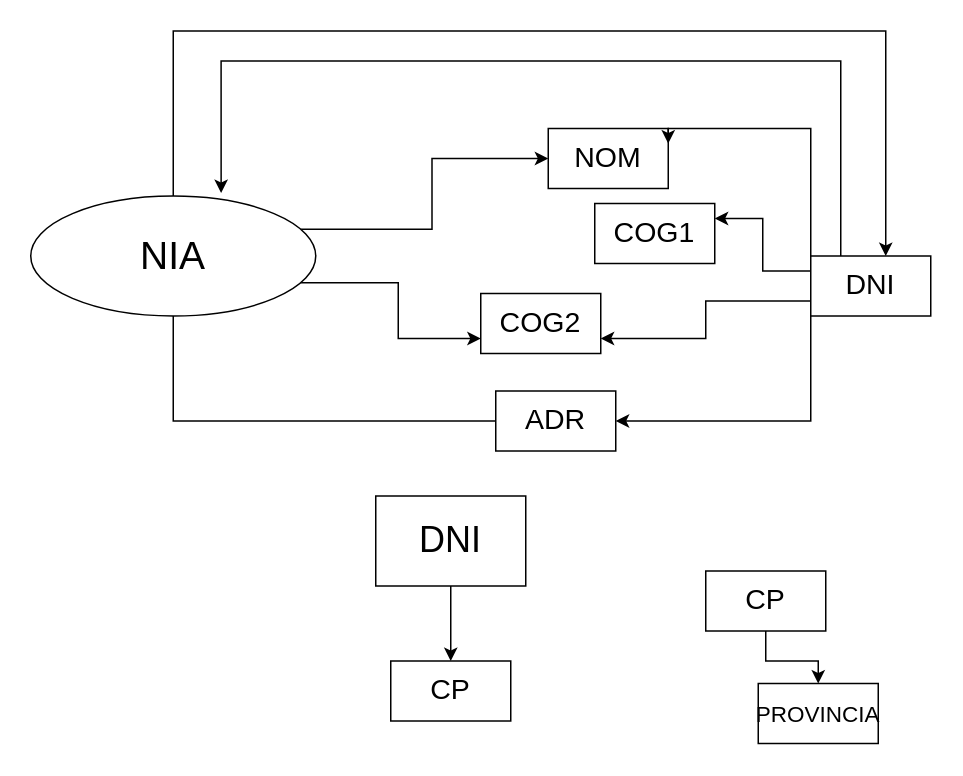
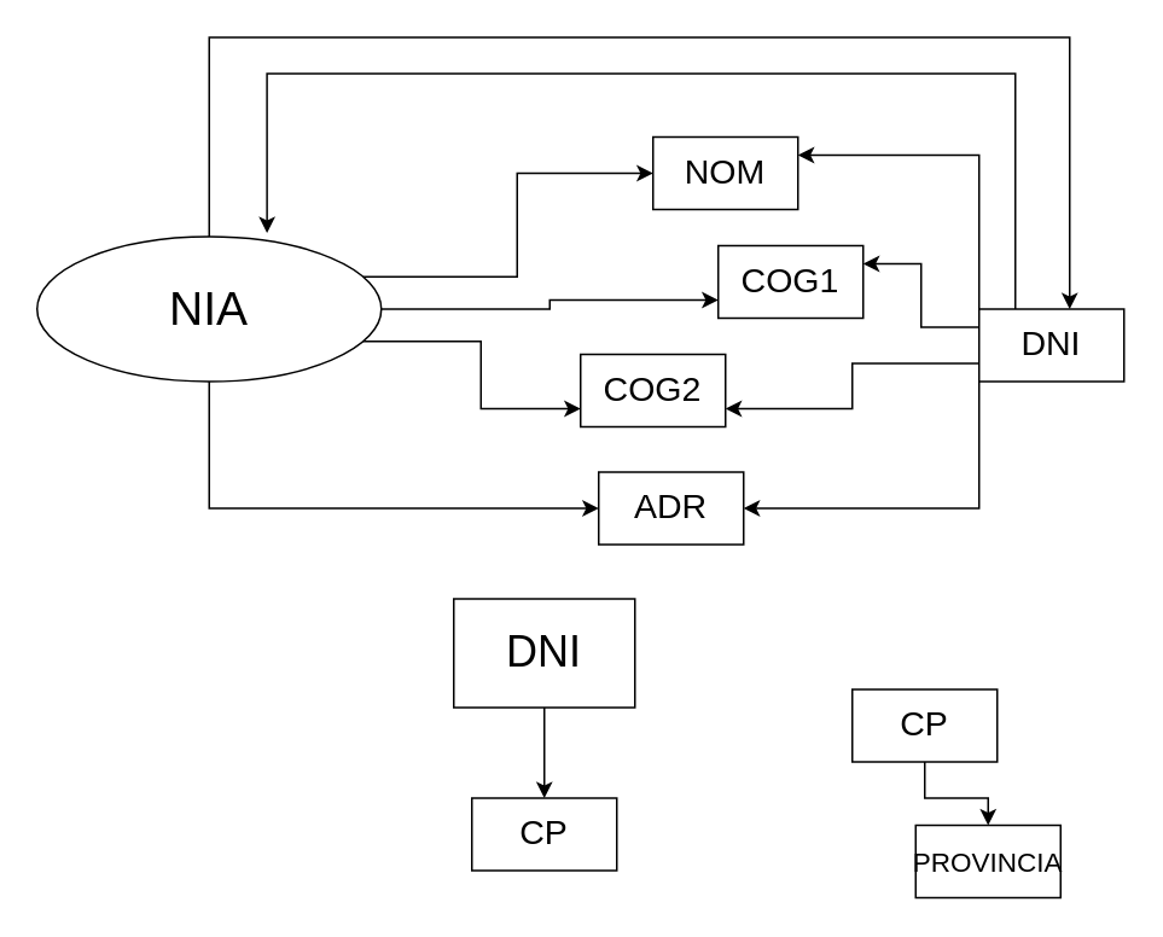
- <mxCell id="7" value="&lt;font style=&quot;font-size: 19px;&quot;&gt;NOM&lt;br&gt;&lt;/font&gt;" style="rounded=0;whiteSpace=wrap;html=1;" parent="1" vertex="1"><mxGeometry x="365" y="85" width="80" height="40" as="geometry" /></mxCell>
+ <mxCell id="7" value="&lt;font style=&quot;font-size: 19px;&quot;&gt;NOM&lt;br&gt;&lt;/font&gt;" style="rounded=0;whiteSpace=wrap;html=1;" parent="1" vertex="1"><mxGeometry x="360" y="75" width="80" height="40" as="geometry" /></mxCell>
+ <mxCell id="3" style="edgeStyle=orthogonalEdgeStyle;rounded=0;orthogonalLoop=1;jettySize=auto;html=1;exitX=1;exitY=0.5;exitDx=0;exitDy=0;entryX=0;entryY=0.75;entryDx=0;entryDy=0;" parent="1" source="6" target="8" edge="1"><mxGeometry relative="1" as="geometry" /></mxCell>
- <mxCell id="5" style="edgeStyle=orthogonalEdgeStyle;rounded=0;orthogonalLoop=1;jettySize=auto;html=1;exitX=0.5;exitY=1;exitDx=0;exitDy=0;entryX=0;entryY=0.5;entryDx=0;entryDy=0;endArrow=none;" parent="1" source="6" target="10" edge="1"><mxGeometry relative="1" as="geometry" /></mxCell>
+ <mxCell id="5" style="edgeStyle=orthogonalEdgeStyle;rounded=0;orthogonalLoop=1;jettySize=auto;html=1;exitX=0.5;exitY=1;exitDx=0;exitDy=0;entryX=0;entryY=0.5;entryDx=0;entryDy=0;" parent="1" source="6" target="10" edge="1"><mxGeometry relative="1" as="geometry" /></mxCell>
